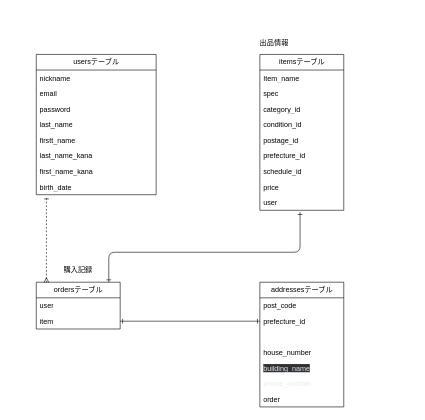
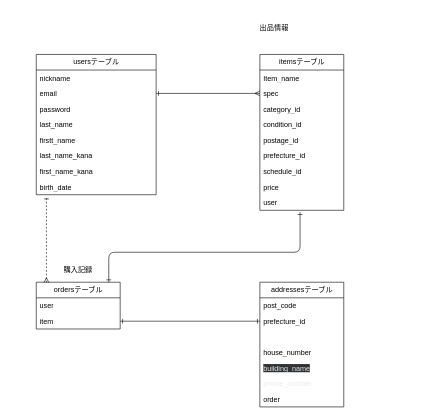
- <mxCell id="36" value="出品情報" style="text;html=1;strokeColor=none;fillColor=none;align=center;verticalAlign=middle;whiteSpace=wrap;overflow=hidden;" vertex="1" parent="1"><mxGeometry x="417" y="60" width="80" height="20" as="geometry" /></mxCell>
+ <mxCell id="36" value="出品情報" style="text;html=1;strokeColor=none;fillColor=none;align=center;verticalAlign=middle;whiteSpace=wrap;overflow=hidden;" vertex="1" parent="1"><mxGeometry x="417" y="35" width="80" height="20" as="geometry" /></mxCell>
+ <mxCell id="2" style="html=1;entryX=0;entryY=0.5;entryDx=0;entryDy=0;rounded=0;startArrow=ERone;startFill=0;endArrow=ERmany;endFill=0;exitX=1;exitY=0.5;exitDx=0;exitDy=0;" edge="1" parent="1" source="5" target="14"><mxGeometry relative="1" as="geometry" /></mxCell>
